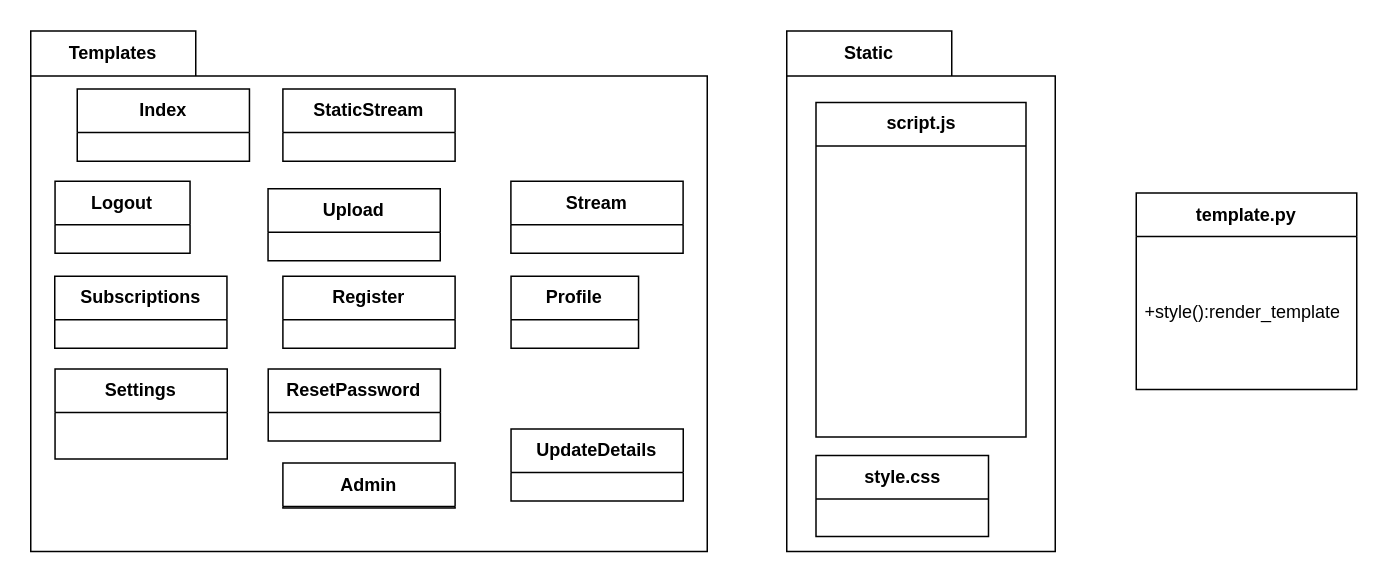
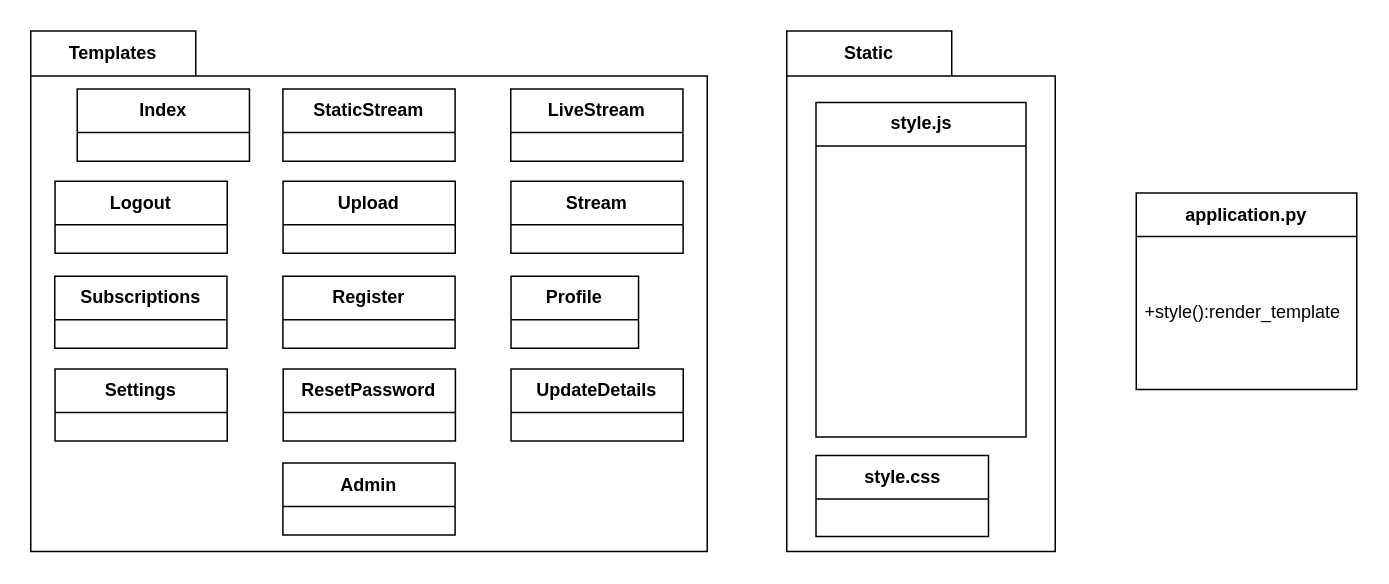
- <mxCell id="21" value="script.js" style="swimlane;fontStyle=1;align=center;verticalAlign=middle;childLayout=stackLayout;horizontal=1;startSize=29;horizontalStack=0;resizeParent=1;resizeParentMax=0;resizeLast=0;collapsible=0;marginBottom=0;html=1;whiteSpace=wrap;" vertex="1" parent="19"><mxGeometry x="19.5" y="47.742" width="140" height="223" as="geometry" /></mxCell>
+ <mxCell id="21" value="style.js" style="swimlane;fontStyle=1;align=center;verticalAlign=middle;childLayout=stackLayout;horizontal=1;startSize=29;horizontalStack=0;resizeParent=1;resizeParentMax=0;resizeLast=0;collapsible=0;marginBottom=0;html=1;whiteSpace=wrap;" vertex="1" parent="19"><mxGeometry x="19.5" y="47.742" width="140" height="223" as="geometry" /></mxCell>
+ <mxCell id="6" value="LiveStream" style="swimlane;fontStyle=1;align=center;verticalAlign=middle;childLayout=stackLayout;horizontal=1;startSize=29;horizontalStack=0;resizeParent=1;resizeParentMax=0;resizeLast=0;collapsible=0;marginBottom=0;html=1;whiteSpace=wrap;" vertex="1" parent="2"><mxGeometry x="320" y="38.7" width="114.8" height="48.046" as="geometry" /></mxCell>
- <mxCell id="17" value="&lt;div&gt;template.py&lt;/div&gt;" style="swimlane;fontStyle=1;align=center;verticalAlign=middle;childLayout=stackLayout;horizontal=1;startSize=29;horizontalStack=0;resizeParent=1;resizeParentMax=0;resizeLast=0;collapsible=0;marginBottom=0;html=1;whiteSpace=wrap;" vertex="1" parent="1"><mxGeometry x="757" y="128" width="147" height="131" as="geometry" /></mxCell>
+ <mxCell id="17" value="&lt;div&gt;application.py&lt;/div&gt;" style="swimlane;fontStyle=1;align=center;verticalAlign=middle;childLayout=stackLayout;horizontal=1;startSize=29;horizontalStack=0;resizeParent=1;resizeParentMax=0;resizeLast=0;collapsible=0;marginBottom=0;html=1;whiteSpace=wrap;" vertex="1" parent="1"><mxGeometry x="757" y="128" width="147" height="131" as="geometry" /></mxCell>
- <mxCell id="11" value="Logout" style="swimlane;fontStyle=1;align=center;verticalAlign=middle;childLayout=stackLayout;horizontal=1;startSize=29;horizontalStack=0;resizeParent=1;resizeParentMax=0;resizeLast=0;collapsible=0;marginBottom=0;html=1;whiteSpace=wrap;" vertex="1" parent="2"><mxGeometry x="16.2" y="100.1" width="90" height="48.046" as="geometry" /></mxCell>
+ <mxCell id="11" value="Logout" style="swimlane;fontStyle=1;align=center;verticalAlign=middle;childLayout=stackLayout;horizontal=1;startSize=29;horizontalStack=0;resizeParent=1;resizeParentMax=0;resizeLast=0;collapsible=0;marginBottom=0;html=1;whiteSpace=wrap;" vertex="1" parent="2"><mxGeometry x="16.2" y="100.1" width="114.8" height="48.046" as="geometry" /></mxCell>
- <mxCell id="7" value="Upload" style="swimlane;fontStyle=1;align=center;verticalAlign=middle;childLayout=stackLayout;horizontal=1;startSize=29;horizontalStack=0;resizeParent=1;resizeParentMax=0;resizeLast=0;collapsible=0;marginBottom=0;html=1;whiteSpace=wrap;" vertex="1" parent="2"><mxGeometry x="158.2" y="105.1" width="114.8" height="48.046" as="geometry" /></mxCell>
+ <mxCell id="7" value="Upload" style="swimlane;fontStyle=1;align=center;verticalAlign=middle;childLayout=stackLayout;horizontal=1;startSize=29;horizontalStack=0;resizeParent=1;resizeParentMax=0;resizeLast=0;collapsible=0;marginBottom=0;html=1;whiteSpace=wrap;" vertex="1" parent="2"><mxGeometry x="168.2" y="100.1" width="114.8" height="48.046" as="geometry" /></mxCell>
- <mxCell id="13" value="ResetPassword" style="swimlane;fontStyle=1;align=center;verticalAlign=middle;childLayout=stackLayout;horizontal=1;startSize=29;horizontalStack=0;resizeParent=1;resizeParentMax=0;resizeLast=0;collapsible=0;marginBottom=0;html=1;whiteSpace=wrap;" vertex="1" parent="2"><mxGeometry x="158.3" y="225.341" width="114.8" height="48.046" as="geometry" /></mxCell>
+ <mxCell id="13" value="ResetPassword" style="swimlane;fontStyle=1;align=center;verticalAlign=middle;childLayout=stackLayout;horizontal=1;startSize=29;horizontalStack=0;resizeParent=1;resizeParentMax=0;resizeLast=0;collapsible=0;marginBottom=0;html=1;whiteSpace=wrap;" vertex="1" parent="2"><mxGeometry x="168.3" y="225.341" width="114.8" height="48.046" as="geometry" /></mxCell>
- <mxCell id="12" value="Settings" style="swimlane;fontStyle=1;align=center;verticalAlign=middle;childLayout=stackLayout;horizontal=1;startSize=29;horizontalStack=0;resizeParent=1;resizeParentMax=0;resizeLast=0;collapsible=0;marginBottom=0;html=1;whiteSpace=wrap;" vertex="1" parent="2"><mxGeometry x="16.2" y="225.341" width="114.8" height="60" as="geometry" /></mxCell>
+ <mxCell id="12" value="Settings" style="swimlane;fontStyle=1;align=center;verticalAlign=middle;childLayout=stackLayout;horizontal=1;startSize=29;horizontalStack=0;resizeParent=1;resizeParentMax=0;resizeLast=0;collapsible=0;marginBottom=0;html=1;whiteSpace=wrap;" vertex="1" parent="2"><mxGeometry x="16.2" y="225.341" width="114.8" height="48.046" as="geometry" /></mxCell>
- <mxCell id="14" value="UpdateDetails" style="swimlane;fontStyle=1;align=center;verticalAlign=middle;childLayout=stackLayout;horizontal=1;startSize=29;horizontalStack=0;resizeParent=1;resizeParentMax=0;resizeLast=0;collapsible=0;marginBottom=0;html=1;whiteSpace=wrap;" vertex="1" parent="2"><mxGeometry x="320.2" y="265.341" width="114.8" height="48.046" as="geometry" /></mxCell>
+ <mxCell id="14" value="UpdateDetails" style="swimlane;fontStyle=1;align=center;verticalAlign=middle;childLayout=stackLayout;horizontal=1;startSize=29;horizontalStack=0;resizeParent=1;resizeParentMax=0;resizeLast=0;collapsible=0;marginBottom=0;html=1;whiteSpace=wrap;" vertex="1" parent="2"><mxGeometry x="320.2" y="225.341" width="114.8" height="48.046" as="geometry" /></mxCell>
- <mxCell id="16" value="Admin" style="swimlane;fontStyle=1;align=center;verticalAlign=middle;childLayout=stackLayout;horizontal=1;startSize=29;horizontalStack=0;resizeParent=1;resizeParentMax=0;resizeLast=0;collapsible=0;marginBottom=0;html=1;whiteSpace=wrap;" vertex="1" parent="2"><mxGeometry x="168.1" y="288.001" width="114.8" height="30" as="geometry" /></mxCell>
+ <mxCell id="16" value="Admin" style="swimlane;fontStyle=1;align=center;verticalAlign=middle;childLayout=stackLayout;horizontal=1;startSize=29;horizontalStack=0;resizeParent=1;resizeParentMax=0;resizeLast=0;collapsible=0;marginBottom=0;html=1;whiteSpace=wrap;" vertex="1" parent="2"><mxGeometry x="168.1" y="288.001" width="114.8" height="48.046" as="geometry" /></mxCell>
